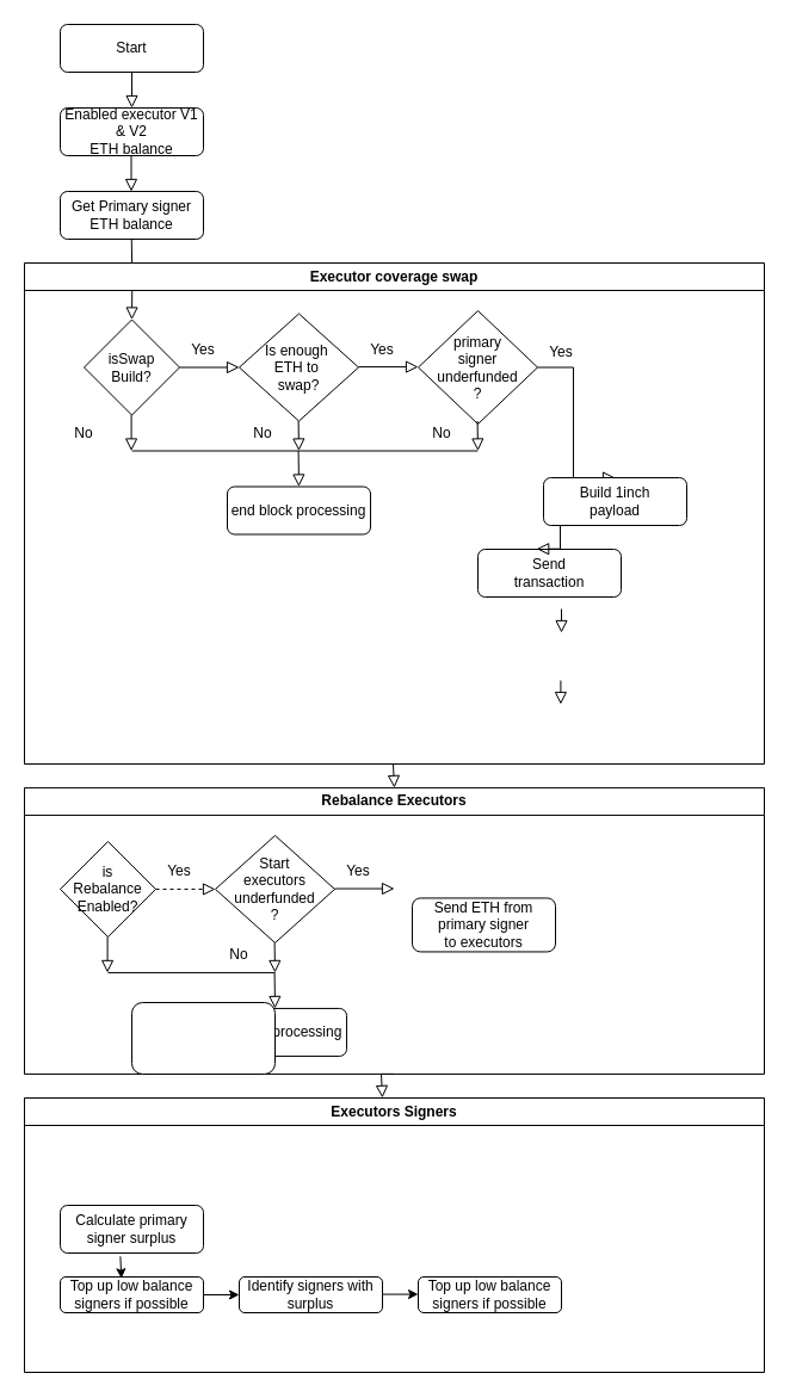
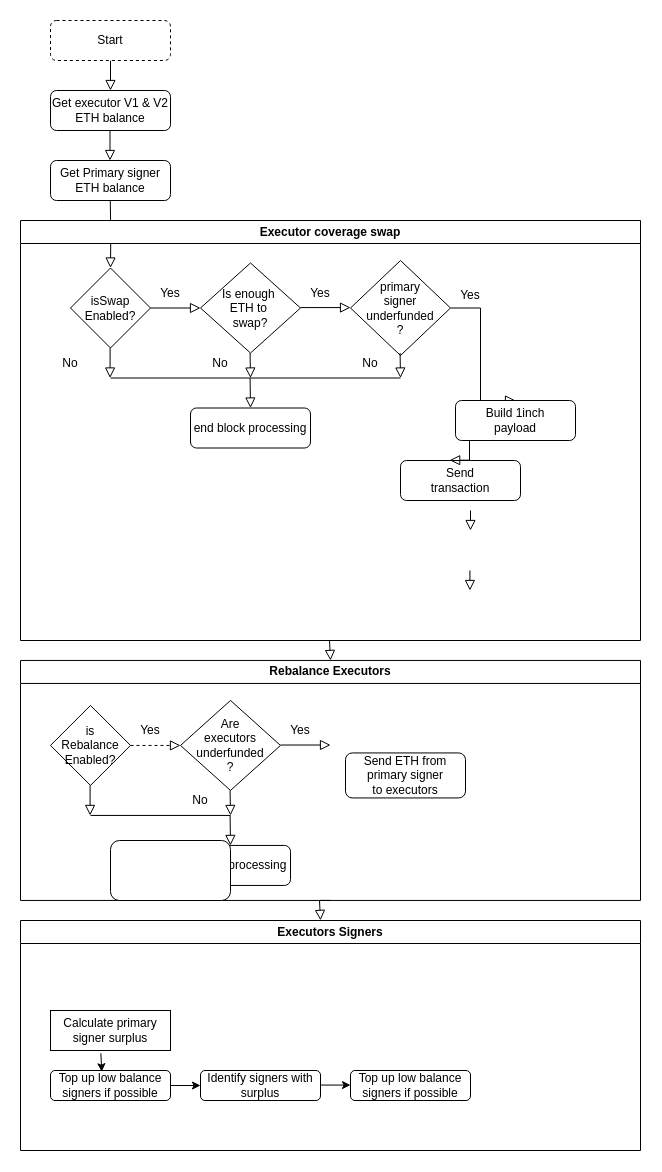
- <mxCell id="3" value="Start" style="rounded=1;whiteSpace=wrap;html=1;fontSize=12;glass=0;strokeWidth=1;shadow=0;" parent="1" vertex="1"><mxGeometry x="50" y="20" width="120" height="40" as="geometry" /></mxCell>
+ <mxCell id="3" value="Start" style="rounded=1;whiteSpace=wrap;html=1;fontSize=12;glass=0;strokeWidth=1;shadow=0;dashed=1;" parent="1" vertex="1"><mxGeometry x="50" y="20" width="120" height="40" as="geometry" /></mxCell>
- <mxCell id="4" value="Enabled executor V1 &amp;amp; V2&lt;br&gt;ETH balance" style="rounded=1;whiteSpace=wrap;html=1;fontSize=12;glass=0;strokeWidth=1;shadow=0;" vertex="1" parent="1"><mxGeometry x="50" y="90" width="120" height="40" as="geometry" /></mxCell>
+ <mxCell id="4" value="Get executor V1 &amp;amp; V2&lt;br&gt;ETH balance" style="rounded=1;whiteSpace=wrap;html=1;fontSize=12;glass=0;strokeWidth=1;shadow=0;" vertex="1" parent="1"><mxGeometry x="50" y="90" width="120" height="40" as="geometry" /></mxCell>
- <mxCell id="7" value="isSwap&lt;br&gt;Build?" style="rhombus;whiteSpace=wrap;html=1;" vertex="1" parent="1"><mxGeometry x="70" y="267.5" width="80" height="80" as="geometry" /></mxCell>
+ <mxCell id="7" value="isSwap&lt;br&gt;Enabled?" style="rhombus;whiteSpace=wrap;html=1;" vertex="1" parent="1"><mxGeometry x="70" y="267.5" width="80" height="80" as="geometry" /></mxCell>
- <mxCell id="34" value="Start&lt;br&gt;executors&lt;br&gt;underfunded&lt;br&gt;?" style="rhombus;whiteSpace=wrap;html=1;" vertex="1" parent="32"><mxGeometry x="160" y="40" width="100" height="90" as="geometry" /></mxCell>
+ <mxCell id="34" value="Are&lt;br&gt;executors&lt;br&gt;underfunded&lt;br&gt;?" style="rhombus;whiteSpace=wrap;html=1;" vertex="1" parent="32"><mxGeometry x="160" y="40" width="100" height="90" as="geometry" /></mxCell>
- <mxCell id="49" value="Calculate primary signer surplus" style="rounded=1;whiteSpace=wrap;html=1;" vertex="1" parent="48"><mxGeometry x="30" y="90" width="120" height="40" as="geometry" /></mxCell>
+ <mxCell id="49" value="Calculate primary signer surplus" style="whiteSpace=wrap;html=1;rounded=0;" vertex="1" parent="48"><mxGeometry x="30" y="90" width="120" height="40" as="geometry" /></mxCell>
